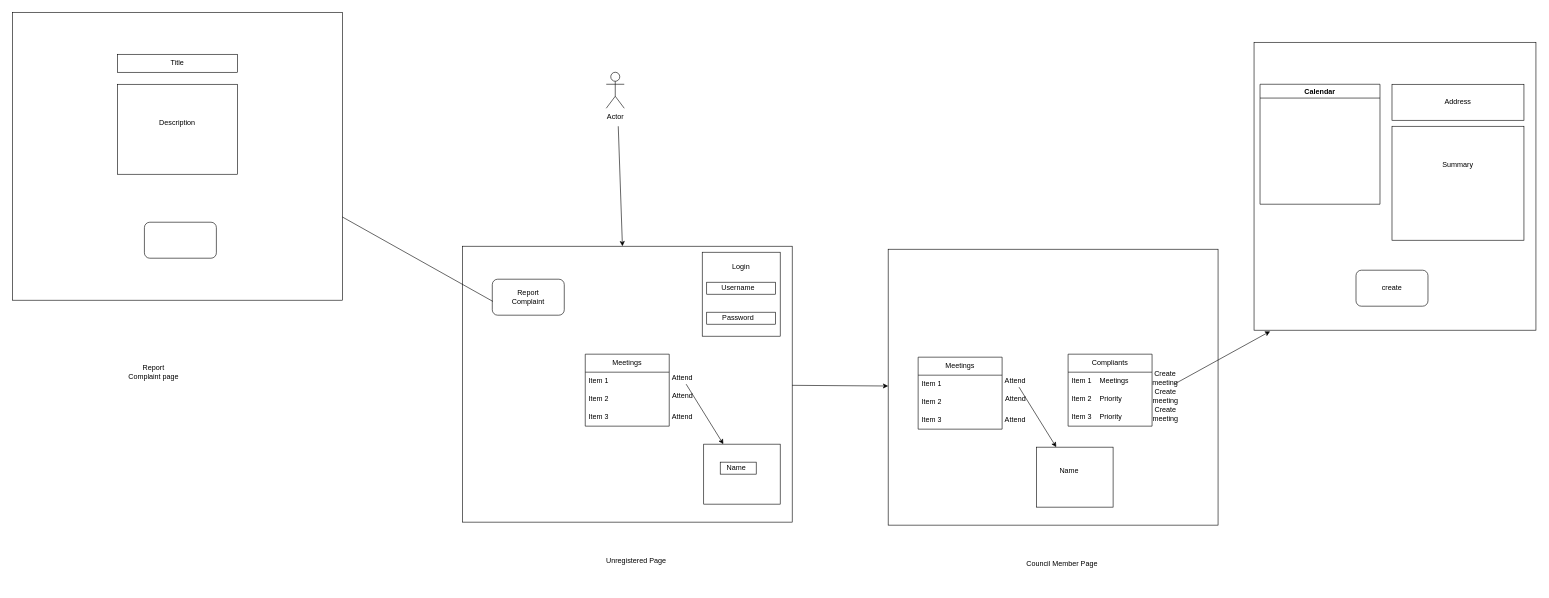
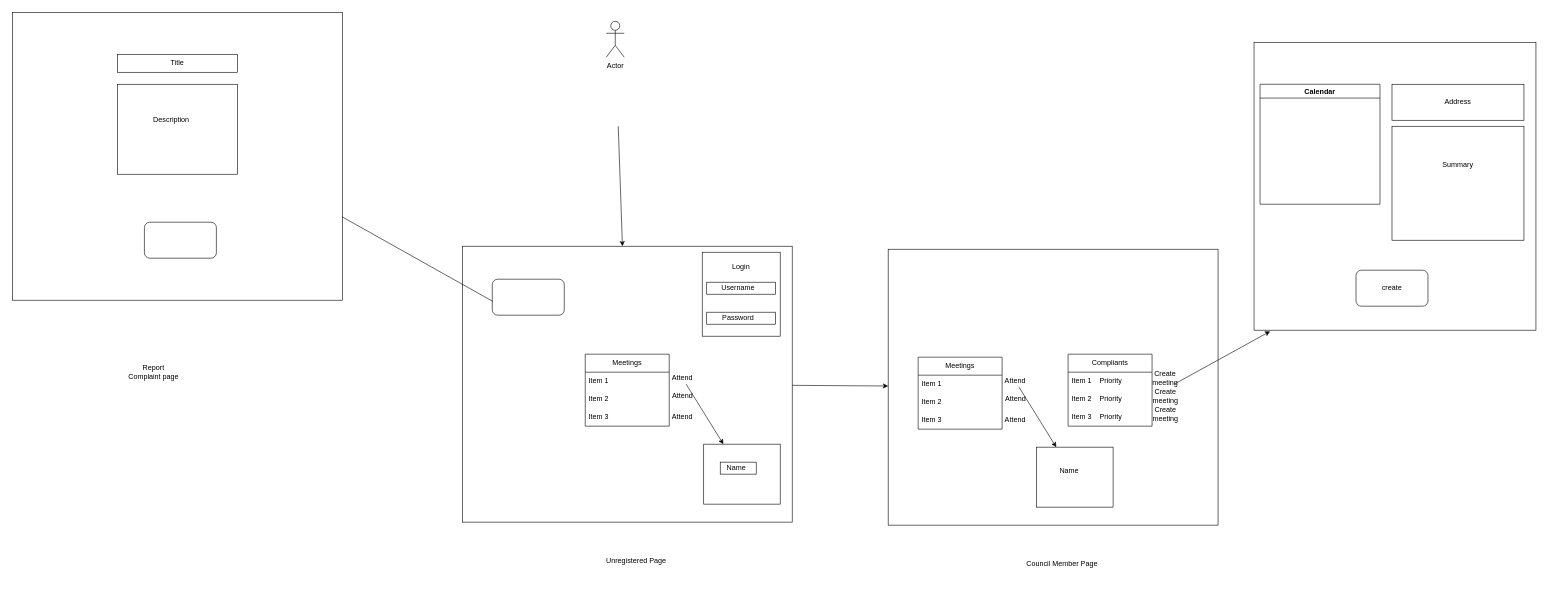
- <mxCell id="10" value="Actor" style="shape=umlActor;verticalLabelPosition=bottom;verticalAlign=top;html=1;outlineConnect=0;" vertex="1" parent="1"><mxGeometry x="1010" y="120" width="30" height="60" as="geometry" /></mxCell>
+ <mxCell id="10" value="Actor" style="shape=umlActor;verticalLabelPosition=bottom;verticalAlign=top;html=1;outlineConnect=0;" vertex="1" parent="1"><mxGeometry x="1010" y="35" width="30" height="60" as="geometry" /></mxCell>
- <mxCell id="25" value="Description" style="text;strokeColor=none;align=center;fillColor=none;html=1;verticalAlign=middle;whiteSpace=wrap;rounded=0;" vertex="1" parent="1"><mxGeometry x="265" y="190" width="60" height="30" as="geometry" /></mxCell>
+ <mxCell id="25" value="Description" style="text;strokeColor=none;align=center;fillColor=none;html=1;verticalAlign=middle;whiteSpace=wrap;rounded=0;" vertex="1" parent="1"><mxGeometry x="255" y="185" width="60" height="30" as="geometry" /></mxCell>
- <mxCell id="13" value="Report Complaint" style="text;strokeColor=none;align=center;fillColor=none;html=1;verticalAlign=middle;whiteSpace=wrap;rounded=0;" vertex="1" parent="1"><mxGeometry x="850" y="480" width="60" height="30" as="geometry" /></mxCell>
- <mxCell id="36" value="Item 1&amp;nbsp;&amp;nbsp;&amp;nbsp; Meetings" style="text;strokeColor=none;fillColor=none;align=left;verticalAlign=middle;spacingLeft=4;spacingRight=4;overflow=hidden;points=[[0,0.5],[1,0.5]];portConstraint=eastwest;rotatable=0;whiteSpace=wrap;html=1;" vertex="1" parent="35"><mxGeometry y="30" width="140" height="30" as="geometry" /></mxCell>
+ <mxCell id="36" value="Item 1&amp;nbsp;&amp;nbsp;&amp;nbsp; Priority" style="text;strokeColor=none;fillColor=none;align=left;verticalAlign=middle;spacingLeft=4;spacingRight=4;overflow=hidden;points=[[0,0.5],[1,0.5]];portConstraint=eastwest;rotatable=0;whiteSpace=wrap;html=1;" vertex="1" parent="35"><mxGeometry y="30" width="140" height="30" as="geometry" /></mxCell>
